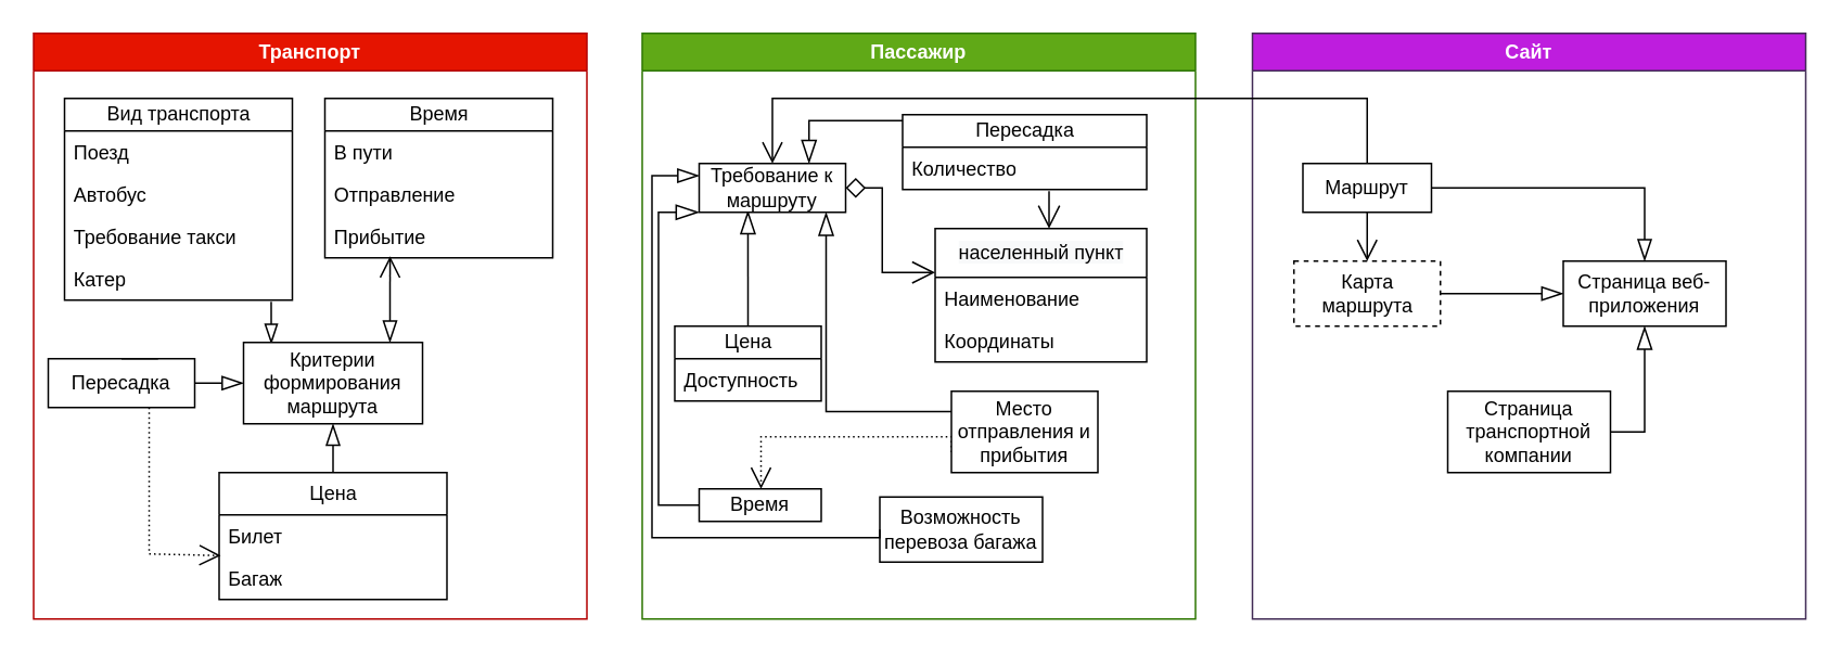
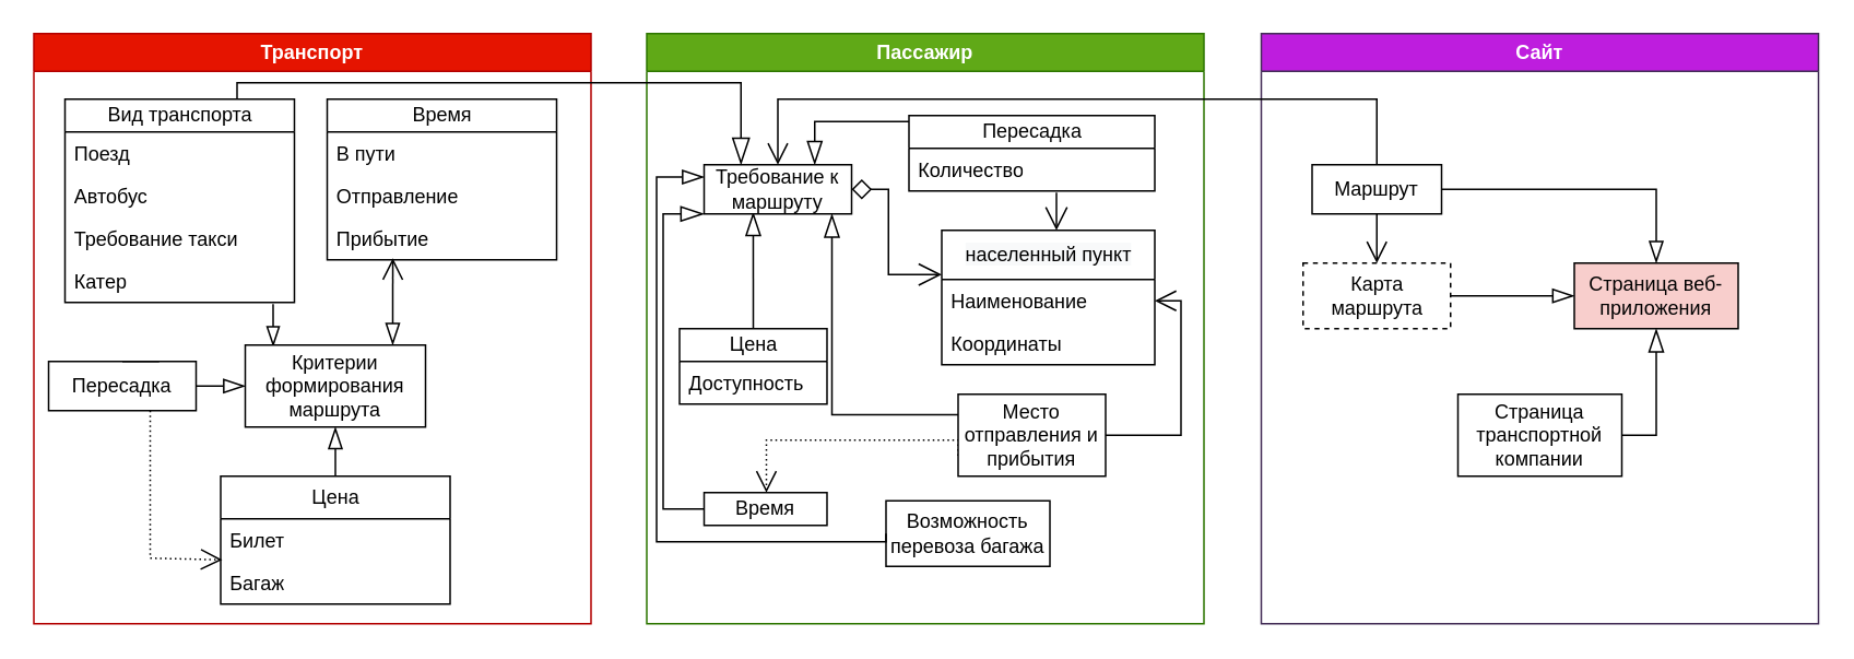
+ <mxCell id="53" value="" style="endArrow=none;html=1;endSize=12;startArrow=blockThin;startSize=14;startFill=0;edgeStyle=orthogonalEdgeStyle;align=left;verticalAlign=bottom;rounded=0;entryX=0.75;entryY=0;entryDx=0;entryDy=0;exitX=0.25;exitY=0;exitDx=0;exitDy=0;endFill=0;" parent="1" source="37" target="4" edge="1"><mxGeometry x="-0.785" y="-22" relative="1" as="geometry"><mxPoint x="290" y="70" as="sourcePoint" /><mxPoint x="450" y="70" as="targetPoint" /><Array as="points"><mxPoint x="448" y="50" /><mxPoint x="145" y="50" /></Array><mxPoint x="1" as="offset" /></mxGeometry></mxCell>
- <mxCell id="49" value="Страница веб-приложения" style="whiteSpace=wrap;html=1;align=center;treeFolding=1;treeMoving=1;newEdgeStyle={&quot;edgeStyle&quot;:&quot;elbowEdgeStyle&quot;,&quot;startArrow&quot;:&quot;none&quot;,&quot;endArrow&quot;:&quot;none&quot;};" parent="44" vertex="1"><mxGeometry x="191" y="140" width="100" height="40" as="geometry" /></mxCell>
+ <mxCell id="49" value="Страница веб-приложения" style="whiteSpace=wrap;html=1;align=center;treeFolding=1;treeMoving=1;newEdgeStyle={&quot;edgeStyle&quot;:&quot;elbowEdgeStyle&quot;,&quot;startArrow&quot;:&quot;none&quot;,&quot;endArrow&quot;:&quot;none&quot;};fillColor=#f8cecc;" parent="44" vertex="1"><mxGeometry x="191" y="140" width="100" height="40" as="geometry" /></mxCell>
+ <mxCell id="43" value="" style="edgeStyle=elbowEdgeStyle;rounded=0;orthogonalLoop=1;jettySize=auto;html=1;elbow=horizontal;startArrow=none;endArrow=open;endSize=11;entryX=1;entryY=0.5;entryDx=0;entryDy=0;startFill=0;endFill=0;" parent="23" source="30" target="41" edge="1"><mxGeometry relative="1" as="geometry"><Array as="points"><mxPoint x="326" y="200" /></Array></mxGeometry></mxCell>
